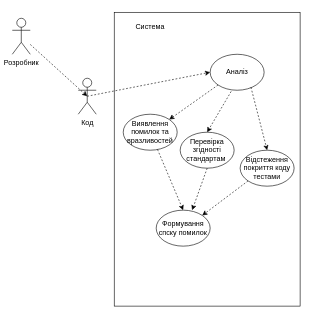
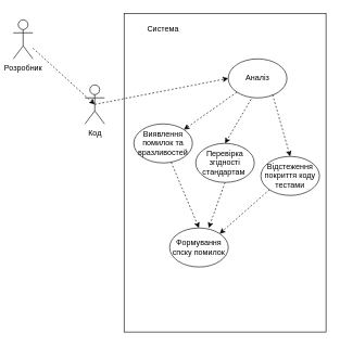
- <mxCell id="9" value="Відстеження покриття коду тестами" style="ellipse;whiteSpace=wrap;html=1;" vertex="1" parent="1"><mxGeometry x="400" y="250" width="90" height="60" as="geometry" /></mxCell>
+ <mxCell id="9" value="Відстеження покриття коду тестами" style="ellipse;whiteSpace=wrap;html=1;" vertex="1" parent="1"><mxGeometry x="400" y="240" width="90" height="60" as="geometry" /></mxCell>
